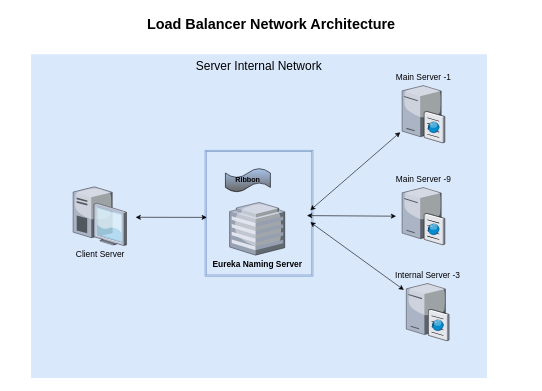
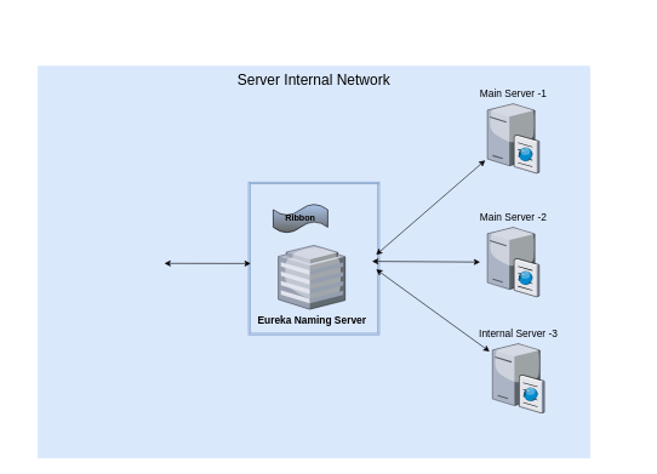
- <mxCell id="6" value="Load Balancer Network Architecture" style="text;strokeColor=none;fillColor=none;html=1;fontSize=24;fontStyle=1;verticalAlign=middle;align=center;" parent="1" vertex="1"><mxGeometry x="20" y="20" width="861" height="40" as="geometry" /></mxCell>
- <mxCell id="4" value="Main Server -9" style="verticalLabelPosition=top;aspect=fixed;html=1;verticalAlign=bottom;strokeColor=none;shape=mxgraph.citrix.cache_server;fillColor=#66B2FF;gradientColor=#0066CC;fontSize=14;labelPosition=center;align=center;" parent="1" vertex="1"><mxGeometry x="669.56" y="310" width="71" height="97.5" as="geometry" /></mxCell>
+ <mxCell id="4" value="Main Server -2" style="verticalLabelPosition=top;aspect=fixed;html=1;verticalAlign=bottom;strokeColor=none;shape=mxgraph.citrix.cache_server;fillColor=#66B2FF;gradientColor=#0066CC;fontSize=14;labelPosition=center;align=center;" parent="1" vertex="1"><mxGeometry x="669.56" y="310" width="71" height="97.5" as="geometry" /></mxCell>
- <mxCell id="3" value="Client Server" style="verticalLabelPosition=bottom;aspect=fixed;html=1;verticalAlign=top;strokeColor=none;shape=mxgraph.citrix.desktop;fillColor=#66B2FF;gradientColor=#0066CC;fontSize=14;" parent="1" vertex="1"><mxGeometry x="121" y="311" width="89" height="98" as="geometry" /></mxCell>
